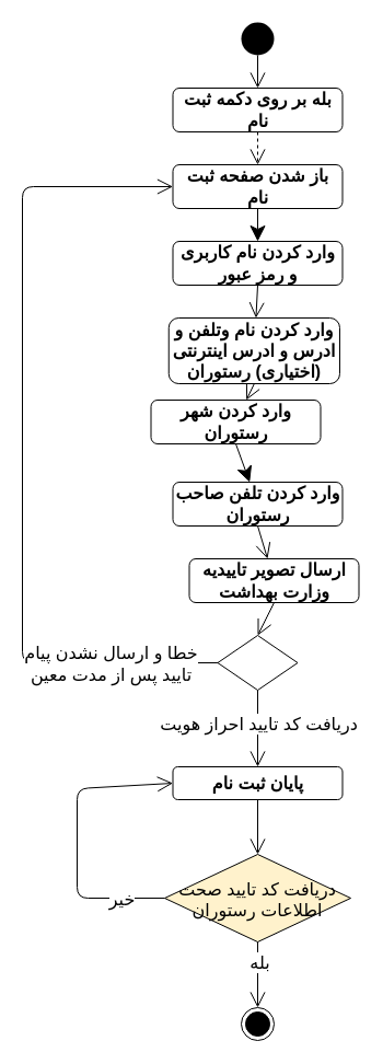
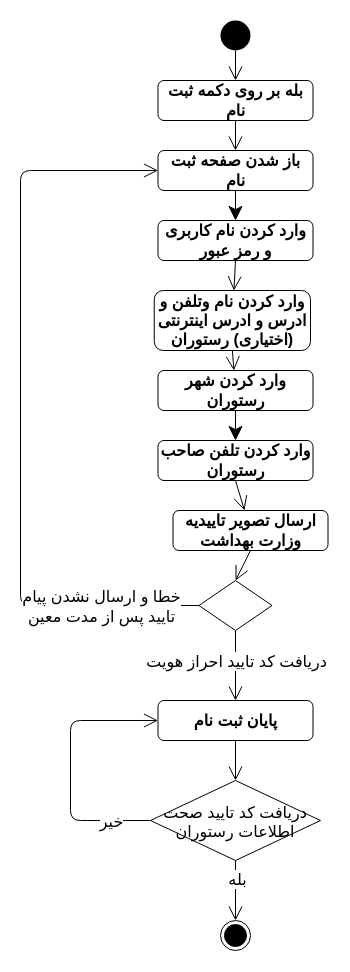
- <mxCell id="5" value="" style="endArrow=open;endFill=1;endSize=12;html=1;fontSize=15;exitX=0.5;exitY=1;exitDx=0;exitDy=0;dashed=1;" edge="1" parent="1" target="6" source="4"><mxGeometry width="160" relative="1" as="geometry"><mxPoint x="235" y="140" as="sourcePoint" /><mxPoint x="235" y="170" as="targetPoint" /></mxGeometry></mxCell>
+ <mxCell id="5" value="" style="endArrow=open;endFill=1;endSize=12;html=1;fontSize=15;exitX=0.5;exitY=1;exitDx=0;exitDy=0;" edge="1" parent="1" target="6" source="4"><mxGeometry width="160" relative="1" as="geometry"><mxPoint x="235" y="140" as="sourcePoint" /><mxPoint x="235" y="170" as="targetPoint" /></mxGeometry></mxCell>
- <mxCell id="12" value="وارد کردن شهر رستوران" style="shape=rect;html=1;rounded=1;whiteSpace=wrap;align=center;fontStyle=1;fontSize=16;" vertex="1" parent="1"><mxGeometry x="137.5" y="365" width="155" height="40" as="geometry" /></mxCell>
+ <mxCell id="12" value="وارد کردن شهر رستوران" style="shape=rect;html=1;rounded=1;whiteSpace=wrap;align=center;fontStyle=1;fontSize=16;" vertex="1" parent="1"><mxGeometry x="157.5" y="370" width="155" height="40" as="geometry" /></mxCell>
- <mxCell id="23" value="پایان ثبت نام" style="shape=rect;html=1;rounded=1;whiteSpace=wrap;align=center;fontStyle=1;fontSize=16;" vertex="1" parent="1"><mxGeometry x="157.5" y="700" width="155" height="30" as="geometry" /></mxCell>
+ <mxCell id="23" value="پایان ثبت نام" style="shape=rect;html=1;rounded=1;whiteSpace=wrap;align=center;fontStyle=1;fontSize=16;" vertex="1" parent="1"><mxGeometry x="157.5" y="700" width="155" height="40" as="geometry" /></mxCell>
- <mxCell id="24" value="&#10;&#10;دریافت کد تایید صحت&#10; اطلاعات رستوران&#10;&#10;" style="rhombus;fontSize=16;fillColor=#fff2cc;" vertex="1" parent="1"><mxGeometry x="150" y="780" width="170" height="80" as="geometry" /></mxCell>
+ <mxCell id="24" value="&#10;&#10;دریافت کد تایید صحت&#10; اطلاعات رستوران&#10;&#10;" style="rhombus;fontSize=16;" vertex="1" parent="1"><mxGeometry x="150" y="780" width="170" height="80" as="geometry" /></mxCell>
